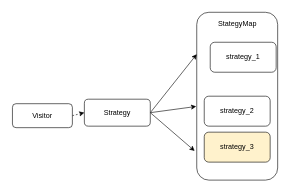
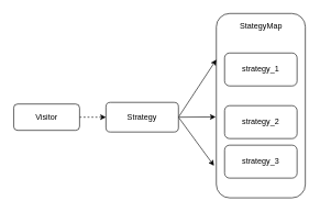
- <mxCell id="8" value="strategy_1" style="rounded=1;whiteSpace=wrap;html=1;" vertex="1" parent="1"><mxGeometry x="350" y="70" width="110" height="50" as="geometry" /></mxCell>
+ <mxCell id="8" value="strategy_1" style="rounded=1;whiteSpace=wrap;html=1;" vertex="1" parent="1"><mxGeometry x="340" y="80" width="110" height="50" as="geometry" /></mxCell>
- <mxCell id="7" value="Strategy" style="rounded=1;whiteSpace=wrap;html=1;" vertex="1" parent="1"><mxGeometry x="140" y="165" width="110" height="45" as="geometry" /></mxCell>
+ <mxCell id="7" value="Strategy" style="rounded=1;whiteSpace=wrap;html=1;" vertex="1" parent="1"><mxGeometry x="160" y="155" width="110" height="45" as="geometry" /></mxCell>
- <mxCell id="3" value="Visitor" style="rounded=1;whiteSpace=wrap;html=1;" vertex="1" parent="1"><mxGeometry x="20" y="172.5" width="100" height="40" as="geometry" /></mxCell>
+ <mxCell id="3" value="Visitor" style="rounded=1;whiteSpace=wrap;html=1;" vertex="1" parent="1"><mxGeometry x="20" y="157.5" width="100" height="40" as="geometry" /></mxCell>
- <mxCell id="10" value="&lt;span&gt;strategy_3&lt;/span&gt;" style="rounded=1;whiteSpace=wrap;html=1;fillColor=#fff2cc;" vertex="1" parent="1"><mxGeometry x="340" y="220" width="110" height="50" as="geometry" /></mxCell>
+ <mxCell id="10" value="&lt;span&gt;strategy_3&lt;/span&gt;" style="rounded=1;whiteSpace=wrap;html=1;" vertex="1" parent="1"><mxGeometry x="340" y="220" width="110" height="50" as="geometry" /></mxCell>
